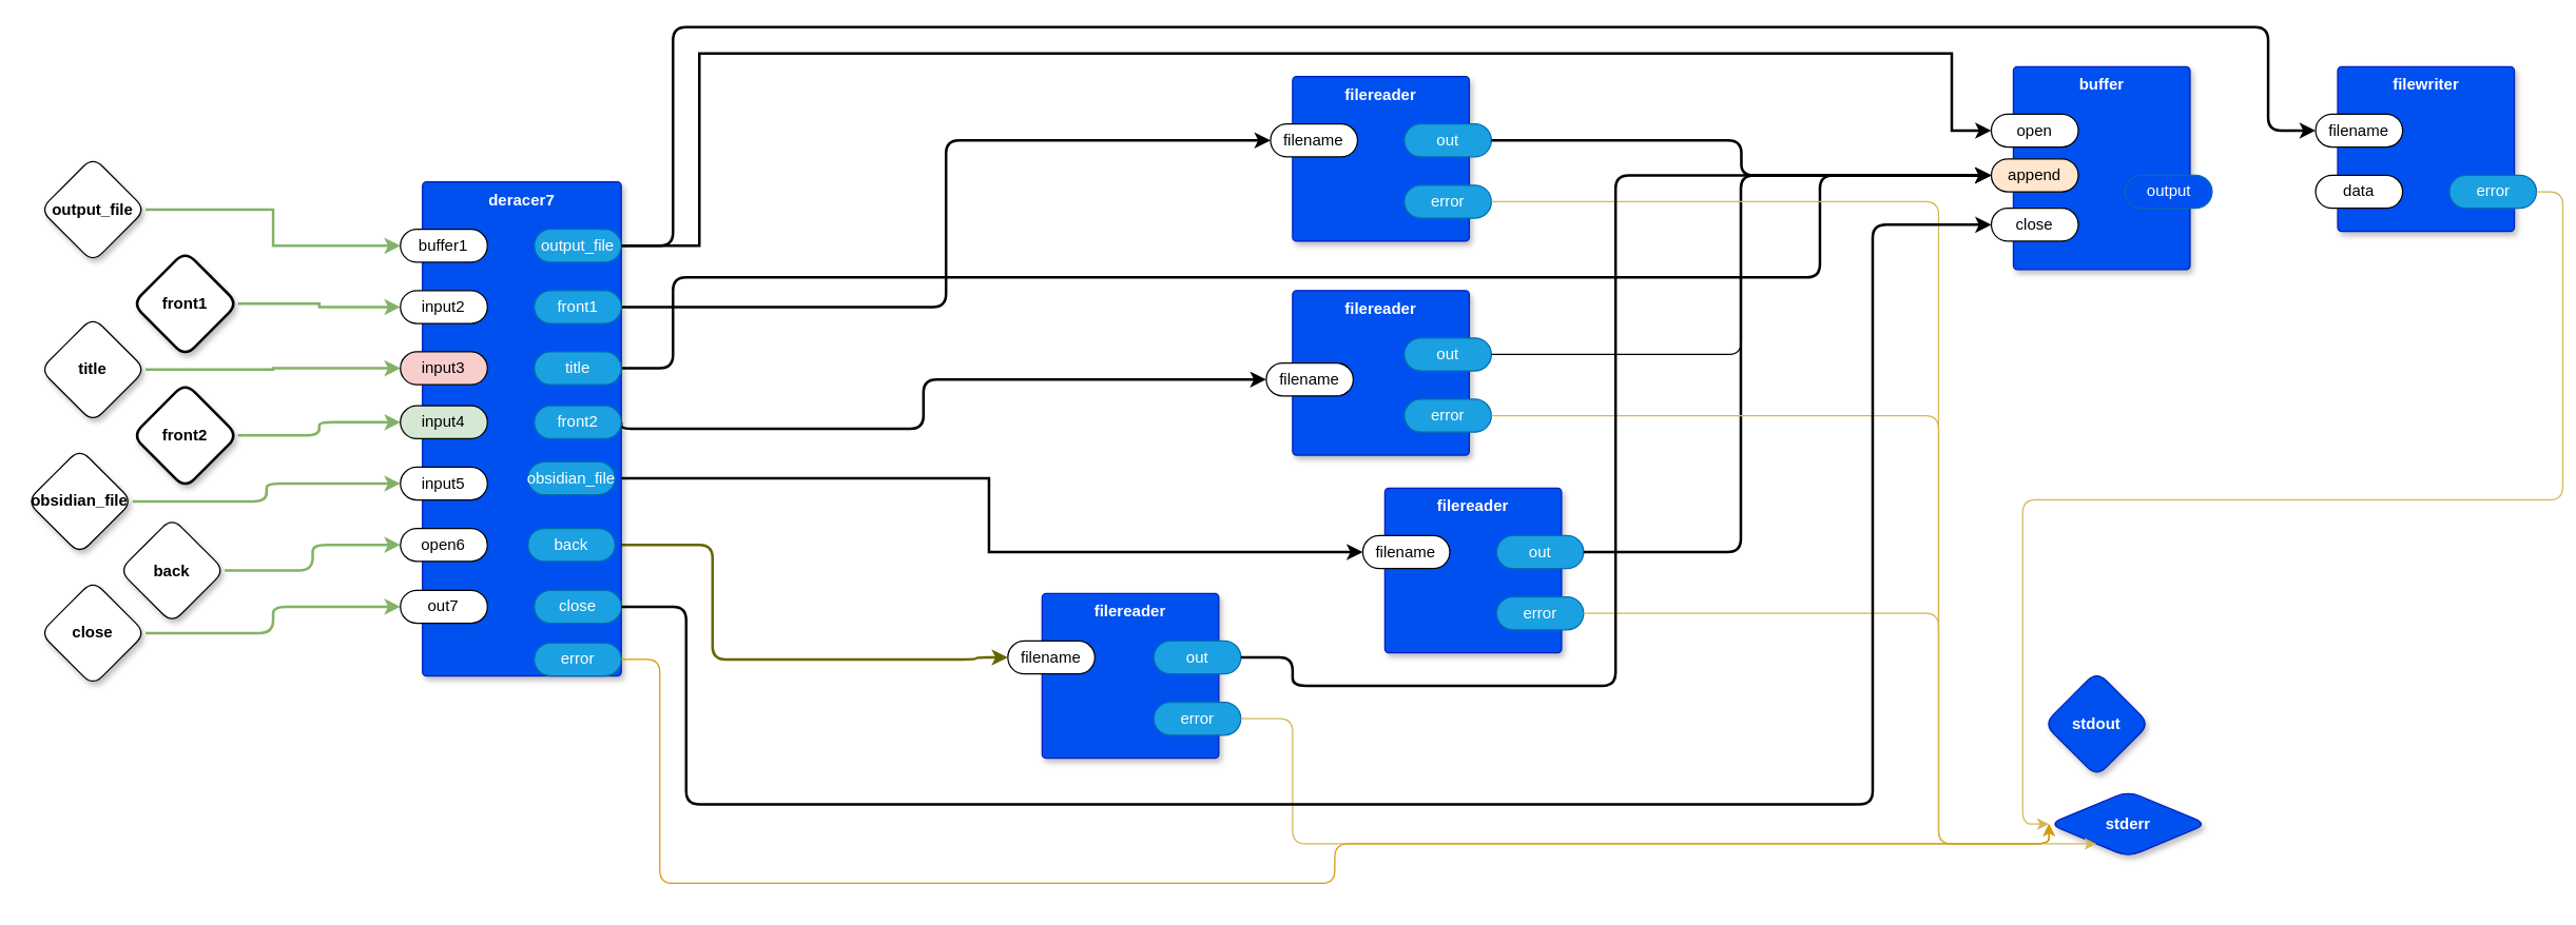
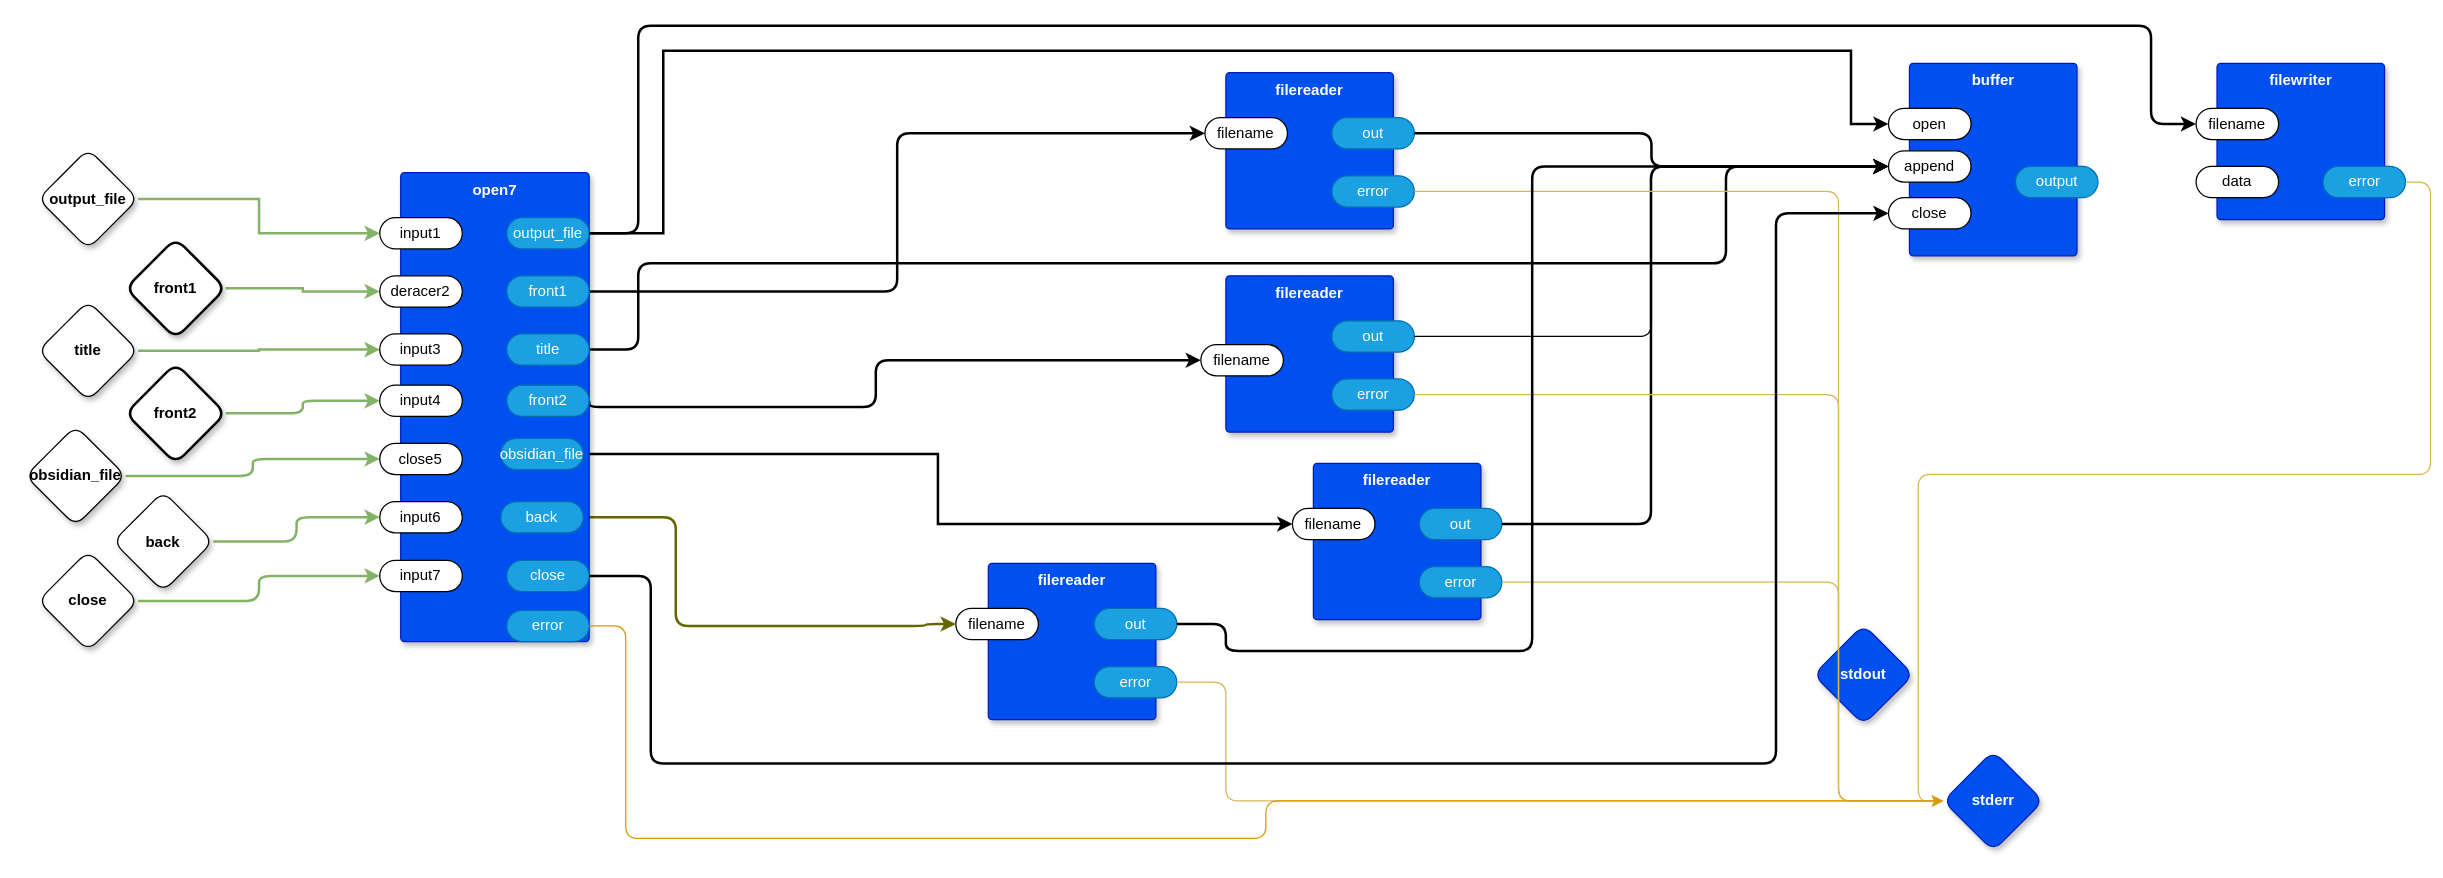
- <mxCell id="51" value="append" style="rounded=1;whiteSpace=wrap;html=1;sketch=0;points=[[0,0.5,0,0,0],[1,0.5,0,0,0]];arcSize=50;fillColor=#ffe6cc;" parent="47" vertex="1"><mxGeometry x="-16.75" y="70" width="66" height="25" as="geometry" /></mxCell>
+ <mxCell id="51" value="append" style="rounded=1;whiteSpace=wrap;html=1;sketch=0;points=[[0,0.5,0,0,0],[1,0.5,0,0,0]];arcSize=50;" parent="47" vertex="1"><mxGeometry x="-16.75" y="70" width="66" height="25" as="geometry" /></mxCell>
- <mxCell id="49" value="output" style="rounded=1;whiteSpace=wrap;html=1;sketch=0;points=[[0,0.5,0,0,0],[1,0.5,0,0,0]];fillColor=#0050ef;fontColor=#ffffff;strokeColor=#006EAF;arcSize=50;" parent="47" vertex="1"><mxGeometry x="84.75" y="82.5" width="66" height="25" as="geometry" /></mxCell>
+ <mxCell id="49" value="output" style="rounded=1;whiteSpace=wrap;html=1;sketch=0;points=[[0,0.5,0,0,0],[1,0.5,0,0,0]];fillColor=#1ba1e2;fontColor=#ffffff;strokeColor=#006EAF;arcSize=50;" parent="47" vertex="1"><mxGeometry x="84.75" y="82.5" width="66" height="25" as="geometry" /></mxCell>
- <mxCell id="56" value="deracer7" style="rounded=1;whiteSpace=wrap;html=1;sketch=0;container=1;recursiveResize=0;verticalAlign=top;arcSize=6;fontStyle=1;autosize=0;points=[];absoluteArcSize=1;shadow=1;strokeColor=#001DBC;fillColor=#0050ef;fontColor=#ffffff;" parent="1" vertex="1"><mxGeometry x="320" y="137.5" width="150.75" height="375" as="geometry"><mxRectangle x="-98" y="-1230" width="99" height="26" as="alternateBounds" /></mxGeometry></mxCell>
+ <mxCell id="56" value="open7" style="rounded=1;whiteSpace=wrap;html=1;sketch=0;container=1;recursiveResize=0;verticalAlign=top;arcSize=6;fontStyle=1;autosize=0;points=[];absoluteArcSize=1;shadow=1;strokeColor=#001DBC;fillColor=#0050ef;fontColor=#ffffff;" parent="1" vertex="1"><mxGeometry x="320" y="137.5" width="150.75" height="375" as="geometry"><mxRectangle x="-98" y="-1230" width="99" height="26" as="alternateBounds" /></mxGeometry></mxCell>
- <mxCell id="57" value="buffer1" style="rounded=1;whiteSpace=wrap;html=1;sketch=0;points=[[0,0.5,0,0,0],[1,0.5,0,0,0]];arcSize=50;" parent="56" vertex="1"><mxGeometry x="-16.75" y="36" width="66" height="25" as="geometry" /></mxCell>
+ <mxCell id="57" value="input1" style="rounded=1;whiteSpace=wrap;html=1;sketch=0;points=[[0,0.5,0,0,0],[1,0.5,0,0,0]];arcSize=50;" parent="56" vertex="1"><mxGeometry x="-16.75" y="36" width="66" height="25" as="geometry" /></mxCell>
- <mxCell id="59" value="input2" style="rounded=1;whiteSpace=wrap;html=1;sketch=0;points=[[0,0.5,0,0,0],[1,0.5,0,0,0]];arcSize=50;" parent="56" vertex="1"><mxGeometry x="-16.75" y="82.5" width="66" height="25" as="geometry" /></mxCell>
+ <mxCell id="59" value="deracer2" style="rounded=1;whiteSpace=wrap;html=1;sketch=0;points=[[0,0.5,0,0,0],[1,0.5,0,0,0]];arcSize=50;" parent="56" vertex="1"><mxGeometry x="-16.75" y="82.5" width="66" height="25" as="geometry" /></mxCell>
- <mxCell id="62" value="input3" style="rounded=1;whiteSpace=wrap;html=1;sketch=0;points=[[0,0.5,0,0,0],[1,0.5,0,0,0]];arcSize=50;fillColor=#f8cecc;" parent="56" vertex="1"><mxGeometry x="-16.75" y="129" width="66" height="25" as="geometry" /></mxCell>
+ <mxCell id="62" value="input3" style="rounded=1;whiteSpace=wrap;html=1;sketch=0;points=[[0,0.5,0,0,0],[1,0.5,0,0,0]];arcSize=50;" parent="56" vertex="1"><mxGeometry x="-16.75" y="129" width="66" height="25" as="geometry" /></mxCell>
- <mxCell id="63" value="input4" style="rounded=1;whiteSpace=wrap;html=1;sketch=0;points=[[0,0.5,0,0,0],[1,0.5,0,0,0]];arcSize=50;fillColor=#d5e8d4;" parent="56" vertex="1"><mxGeometry x="-16.75" y="170" width="66" height="25" as="geometry" /></mxCell>
+ <mxCell id="63" value="input4" style="rounded=1;whiteSpace=wrap;html=1;sketch=0;points=[[0,0.5,0,0,0],[1,0.5,0,0,0]];arcSize=50;" parent="56" vertex="1"><mxGeometry x="-16.75" y="170" width="66" height="25" as="geometry" /></mxCell>
- <mxCell id="65" value="input5" style="rounded=1;whiteSpace=wrap;html=1;sketch=0;points=[[0,0.5,0,0,0],[1,0.5,0,0,0]];arcSize=50;" parent="56" vertex="1"><mxGeometry x="-16.75" y="216.5" width="66" height="25" as="geometry" /></mxCell>
+ <mxCell id="65" value="close5" style="rounded=1;whiteSpace=wrap;html=1;sketch=0;points=[[0,0.5,0,0,0],[1,0.5,0,0,0]];arcSize=50;" parent="56" vertex="1"><mxGeometry x="-16.75" y="216.5" width="66" height="25" as="geometry" /></mxCell>
- <mxCell id="66" value="open6" style="rounded=1;whiteSpace=wrap;html=1;sketch=0;points=[[0,0.5,0,0,0],[1,0.5,0,0,0]];arcSize=50;" parent="56" vertex="1"><mxGeometry x="-16.75" y="263" width="66" height="25" as="geometry" /></mxCell>
+ <mxCell id="66" value="input6" style="rounded=1;whiteSpace=wrap;html=1;sketch=0;points=[[0,0.5,0,0,0],[1,0.5,0,0,0]];arcSize=50;" parent="56" vertex="1"><mxGeometry x="-16.75" y="263" width="66" height="25" as="geometry" /></mxCell>
- <mxCell id="67" value="out7" style="rounded=1;whiteSpace=wrap;html=1;sketch=0;points=[[0,0.5,0,0,0],[1,0.5,0,0,0]];arcSize=50;" parent="56" vertex="1"><mxGeometry x="-16.75" y="310" width="66" height="25" as="geometry" /></mxCell>
+ <mxCell id="67" value="input7" style="rounded=1;whiteSpace=wrap;html=1;sketch=0;points=[[0,0.5,0,0,0],[1,0.5,0,0,0]];arcSize=50;" parent="56" vertex="1"><mxGeometry x="-16.75" y="310" width="66" height="25" as="geometry" /></mxCell>
- <mxCell id="6" value="stdout" style="rhombus;whiteSpace=wrap;html=1;rounded=1;fillColor=#0050ef;fontColor=#ffffff;strokeColor=#001DBC;fontStyle=1;glass=0;sketch=0;fontSize=12;points=[[0,0.5,0,0,0],[0.5,0,0,0,0],[0.5,1,0,0,0],[1,0.5,0,0,0]];shadow=1;" parent="1" vertex="1"><mxGeometry x="1550" y="509" width="80" height="80" as="geometry" /></mxCell>
+ <mxCell id="6" value="stdout" style="rhombus;whiteSpace=wrap;html=1;rounded=1;fillColor=#0050ef;fontColor=#ffffff;strokeColor=#001DBC;fontStyle=1;glass=0;sketch=0;fontSize=12;points=[[0,0.5,0,0,0],[0.5,0,0,0,0],[0.5,1,0,0,0],[1,0.5,0,0,0]];shadow=1;" parent="1" vertex="1"><mxGeometry x="1450" y="499" width="80" height="80" as="geometry" /></mxCell>
- <mxCell id="15" value="stderr" style="rhombus;whiteSpace=wrap;html=1;rounded=1;fillColor=#0050ef;fontColor=#ffffff;strokeColor=#001DBC;fontStyle=1;glass=0;sketch=0;fontSize=12;points=[[0,0.5,0,0,0],[0.5,0,0,0,0],[0.5,1,0,0,0],[1,0.5,0,0,0]];shadow=1;" parent="1" vertex="1"><mxGeometry x="1553.75" y="600" width="120" height="50" as="geometry" /></mxCell>
+ <mxCell id="15" value="stderr" style="rhombus;whiteSpace=wrap;html=1;rounded=1;fillColor=#0050ef;fontColor=#ffffff;strokeColor=#001DBC;fontStyle=1;glass=0;sketch=0;fontSize=12;points=[[0,0.5,0,0,0],[0.5,0,0,0,0],[0.5,1,0,0,0],[1,0.5,0,0,0]];shadow=1;" parent="1" vertex="1"><mxGeometry x="1553.75" y="600" width="80" height="80" as="geometry" /></mxCell>
